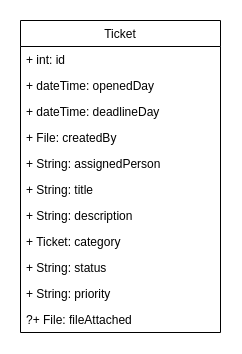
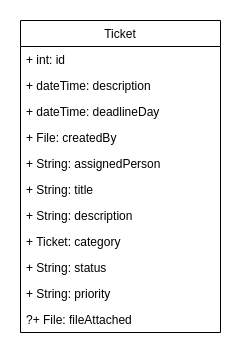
- <mxCell id="4" value="+ dateTime: openedDay" style="text;strokeColor=none;fillColor=none;align=left;verticalAlign=top;spacingLeft=4;spacingRight=4;overflow=hidden;rotatable=0;points=[[0,0.5],[1,0.5]];portConstraint=eastwest;" vertex="1" parent="2"><mxGeometry y="52" width="200" height="26" as="geometry" /></mxCell>
+ <mxCell id="4" value="+ dateTime: description" style="text;strokeColor=none;fillColor=none;align=left;verticalAlign=top;spacingLeft=4;spacingRight=4;overflow=hidden;rotatable=0;points=[[0,0.5],[1,0.5]];portConstraint=eastwest;" vertex="1" parent="2"><mxGeometry y="52" width="200" height="26" as="geometry" /></mxCell>
